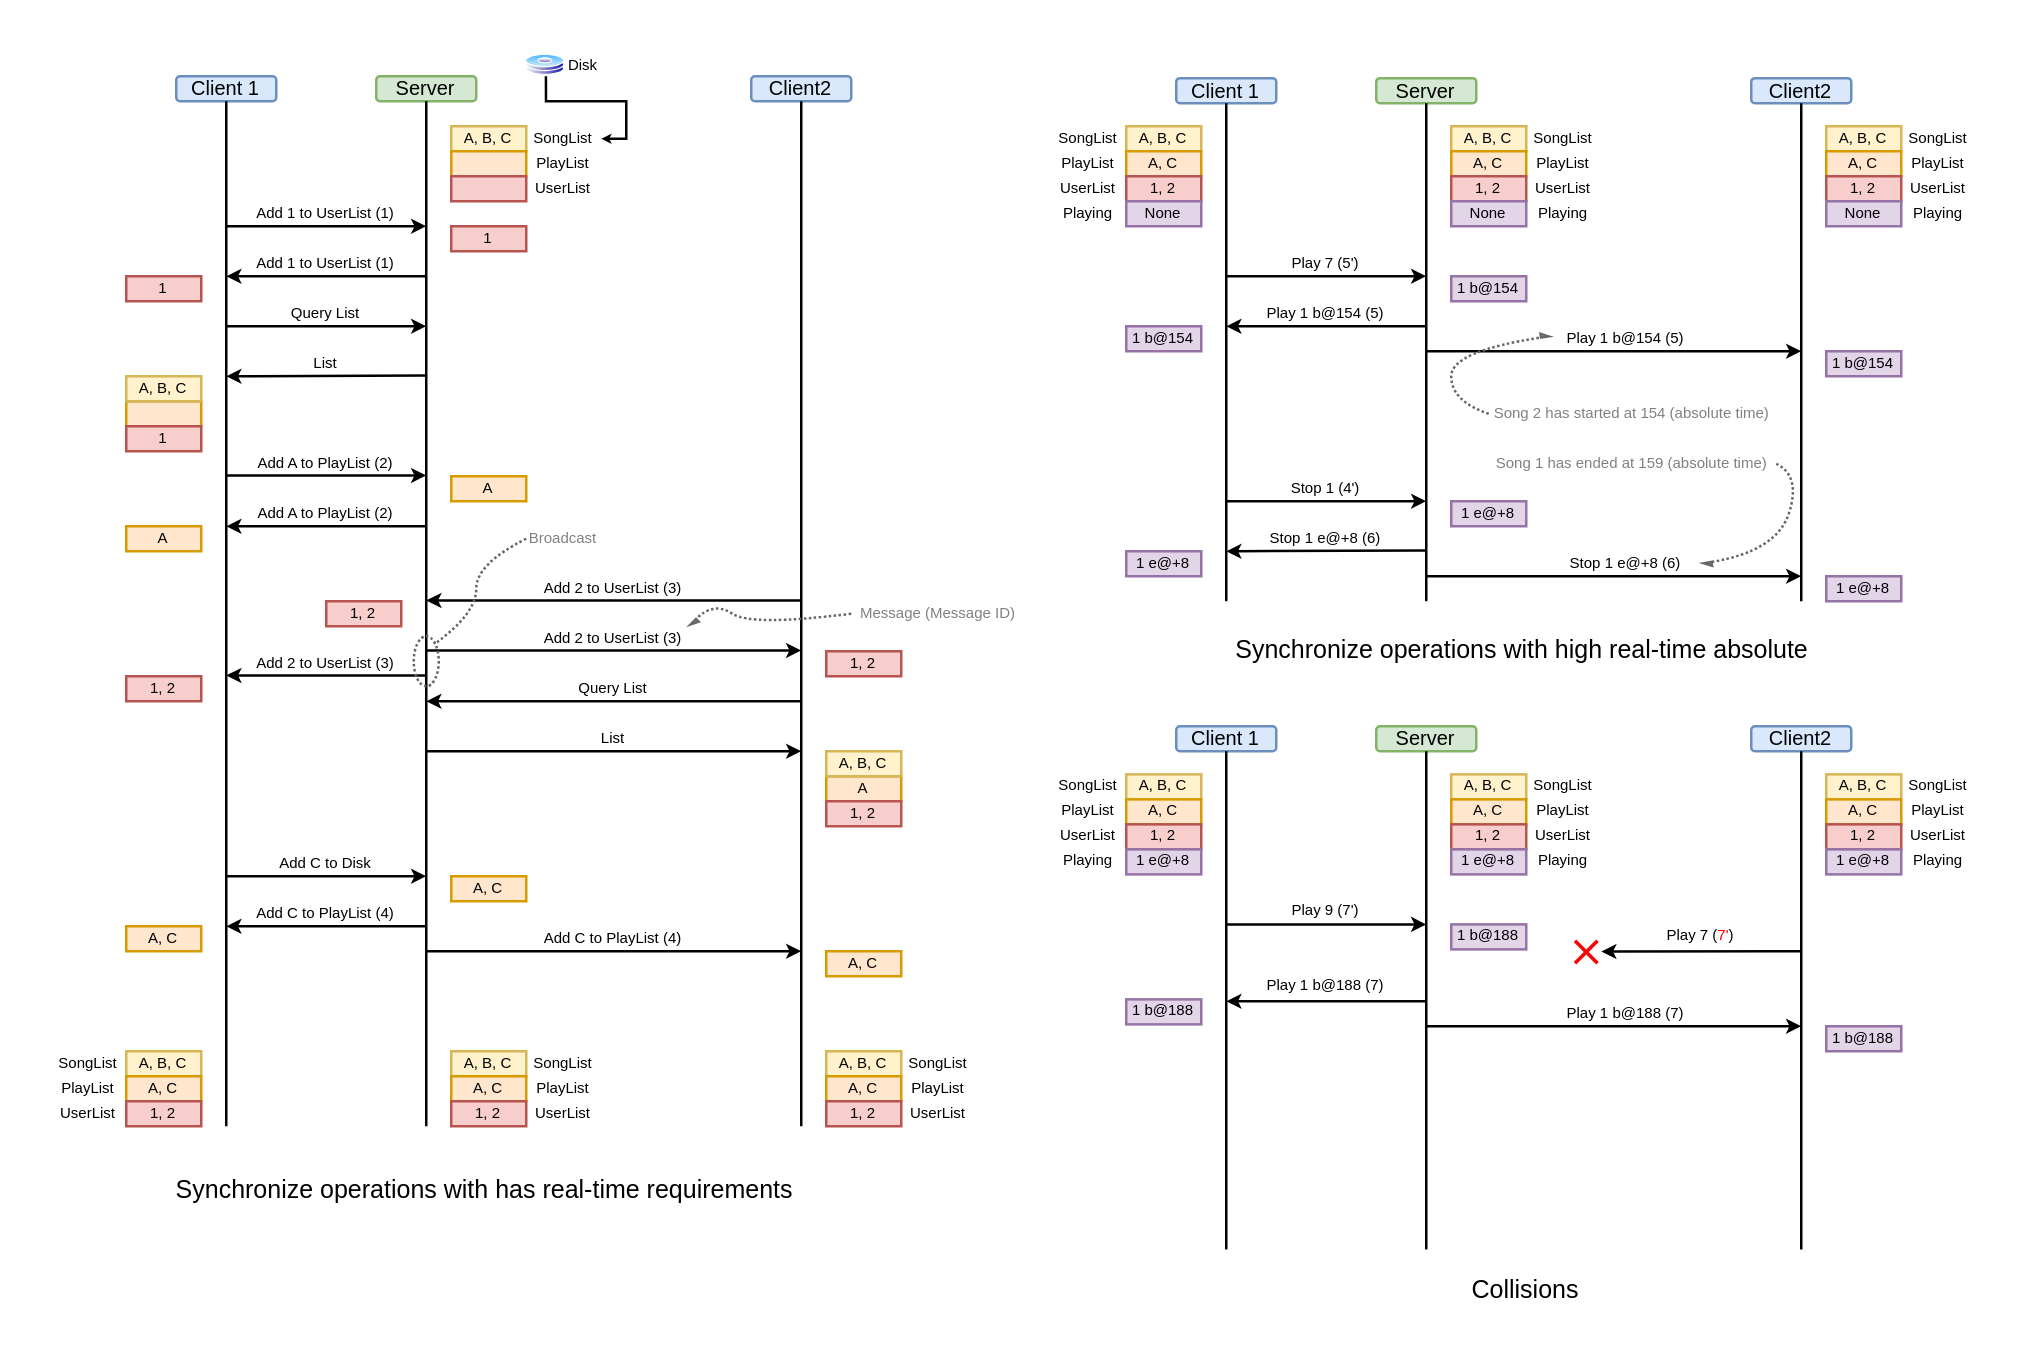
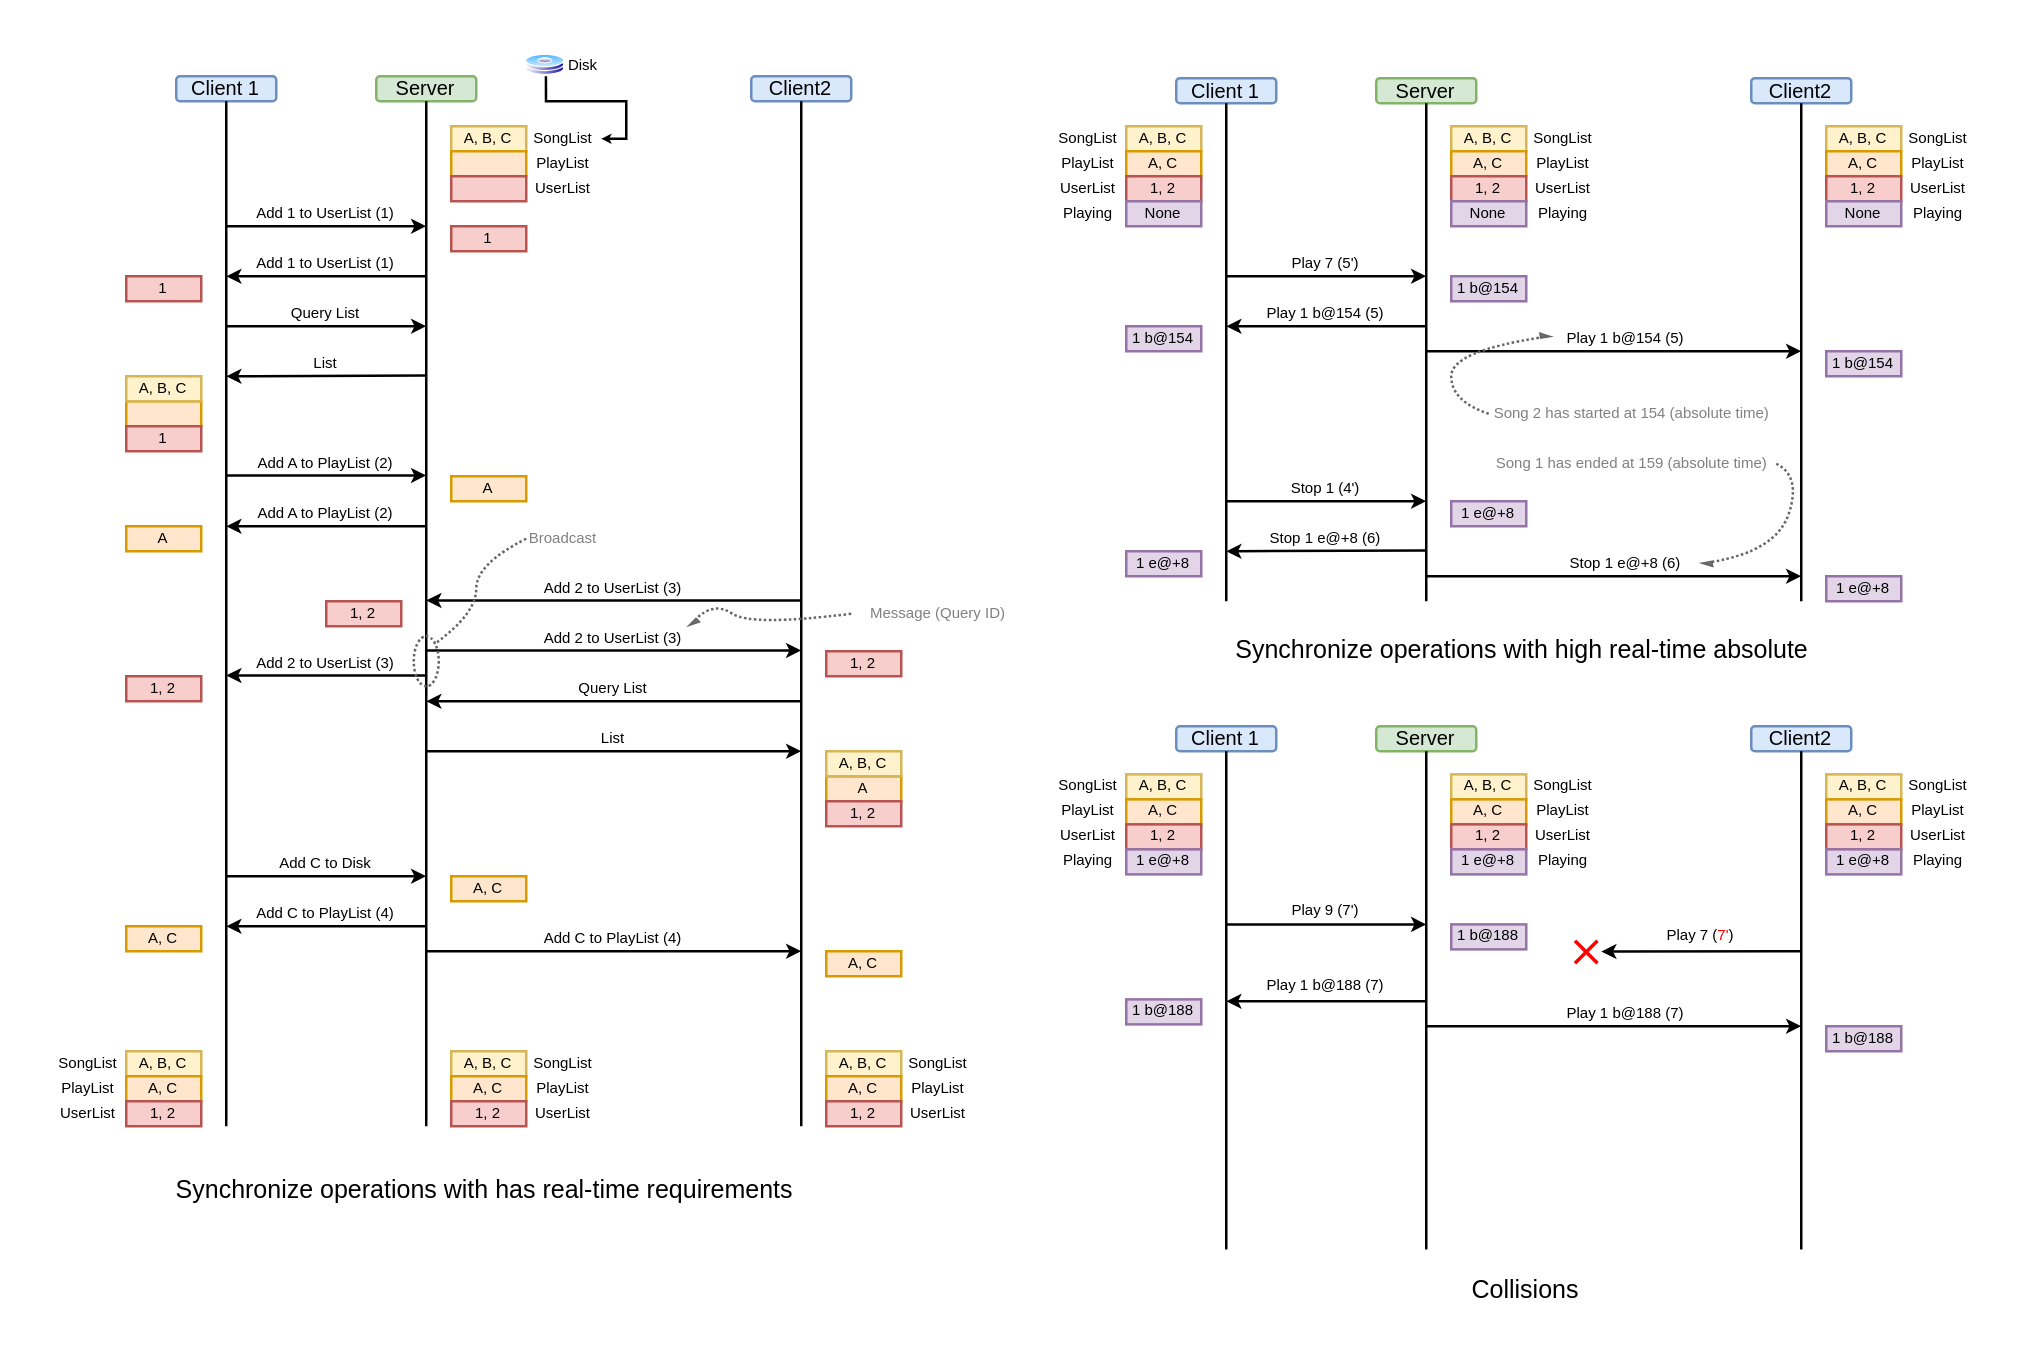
- <mxCell id="116" value="Message (Message ID)" style="text;html=1;align=center;verticalAlign=middle;whiteSpace=wrap;rounded=0;fontSize=6;fontColor=#808080;" vertex="1" parent="1"><mxGeometry x="340" y="240" width="70" height="10" as="geometry" /></mxCell>
+ <mxCell id="116" value="Message (Query ID)" style="text;html=1;align=center;verticalAlign=middle;whiteSpace=wrap;rounded=0;fontSize=6;fontColor=#808080;" vertex="1" parent="1"><mxGeometry x="340" y="240" width="70" height="10" as="geometry" /></mxCell>
